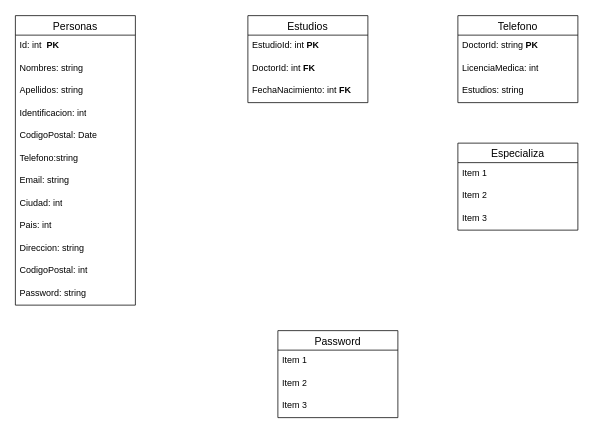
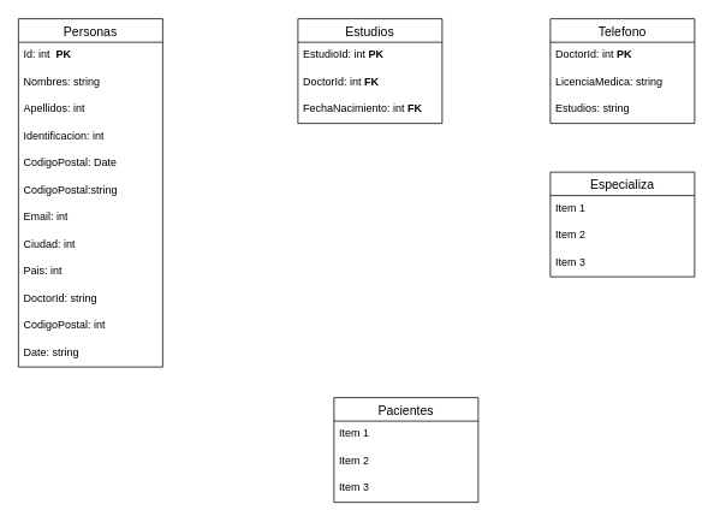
- <mxCell id="20" value="DoctorId: string &lt;b&gt;PK&lt;/b&gt;" style="text;strokeColor=none;fillColor=none;spacingLeft=4;spacingRight=4;overflow=hidden;rotatable=0;points=[[0,0.5],[1,0.5]];portConstraint=eastwest;fontSize=12;whiteSpace=wrap;html=1;" vertex="1" parent="19"><mxGeometry y="26" width="160" height="30" as="geometry" /></mxCell>
+ <mxCell id="20" value="DoctorId: int &lt;b&gt;PK&lt;/b&gt;" style="text;strokeColor=none;fillColor=none;spacingLeft=4;spacingRight=4;overflow=hidden;rotatable=0;points=[[0,0.5],[1,0.5]];portConstraint=eastwest;fontSize=12;whiteSpace=wrap;html=1;" vertex="1" parent="19"><mxGeometry y="26" width="160" height="30" as="geometry" /></mxCell>
- <mxCell id="21" value="LicenciaMedica: int" style="text;strokeColor=none;fillColor=none;spacingLeft=4;spacingRight=4;overflow=hidden;rotatable=0;points=[[0,0.5],[1,0.5]];portConstraint=eastwest;fontSize=12;whiteSpace=wrap;html=1;" vertex="1" parent="19"><mxGeometry y="56" width="160" height="30" as="geometry" /></mxCell>
+ <mxCell id="21" value="LicenciaMedica: string" style="text;strokeColor=none;fillColor=none;spacingLeft=4;spacingRight=4;overflow=hidden;rotatable=0;points=[[0,0.5],[1,0.5]];portConstraint=eastwest;fontSize=12;whiteSpace=wrap;html=1;" vertex="1" parent="19"><mxGeometry y="56" width="160" height="30" as="geometry" /></mxCell>
- <mxCell id="5" value="Apellidos: string" style="text;strokeColor=none;fillColor=none;spacingLeft=4;spacingRight=4;overflow=hidden;rotatable=0;points=[[0,0.5],[1,0.5]];portConstraint=eastwest;fontSize=12;whiteSpace=wrap;html=1;" vertex="1" parent="2"><mxGeometry y="86" width="160" height="30" as="geometry" /></mxCell>
+ <mxCell id="5" value="Apellidos: int" style="text;strokeColor=none;fillColor=none;spacingLeft=4;spacingRight=4;overflow=hidden;rotatable=0;points=[[0,0.5],[1,0.5]];portConstraint=eastwest;fontSize=12;whiteSpace=wrap;html=1;" vertex="1" parent="2"><mxGeometry y="86" width="160" height="30" as="geometry" /></mxCell>
- <mxCell id="8" value="Telefono:string" style="text;strokeColor=none;fillColor=none;spacingLeft=4;spacingRight=4;overflow=hidden;rotatable=0;points=[[0,0.5],[1,0.5]];portConstraint=eastwest;fontSize=12;whiteSpace=wrap;html=1;" vertex="1" parent="2"><mxGeometry y="176" width="160" height="30" as="geometry" /></mxCell>
+ <mxCell id="8" value="CodigoPostal:string" style="text;strokeColor=none;fillColor=none;spacingLeft=4;spacingRight=4;overflow=hidden;rotatable=0;points=[[0,0.5],[1,0.5]];portConstraint=eastwest;fontSize=12;whiteSpace=wrap;html=1;" vertex="1" parent="2"><mxGeometry y="176" width="160" height="30" as="geometry" /></mxCell>
- <mxCell id="9" value="Email: string" style="text;strokeColor=none;fillColor=none;spacingLeft=4;spacingRight=4;overflow=hidden;rotatable=0;points=[[0,0.5],[1,0.5]];portConstraint=eastwest;fontSize=12;whiteSpace=wrap;html=1;" vertex="1" parent="2"><mxGeometry y="206" width="160" height="30" as="geometry" /></mxCell>
+ <mxCell id="9" value="Email: int" style="text;strokeColor=none;fillColor=none;spacingLeft=4;spacingRight=4;overflow=hidden;rotatable=0;points=[[0,0.5],[1,0.5]];portConstraint=eastwest;fontSize=12;whiteSpace=wrap;html=1;" vertex="1" parent="2"><mxGeometry y="206" width="160" height="30" as="geometry" /></mxCell>
- <mxCell id="12" value="Direccion: string" style="text;strokeColor=none;fillColor=none;spacingLeft=4;spacingRight=4;overflow=hidden;rotatable=0;points=[[0,0.5],[1,0.5]];portConstraint=eastwest;fontSize=12;whiteSpace=wrap;html=1;" vertex="1" parent="2"><mxGeometry y="296" width="160" height="30" as="geometry" /></mxCell>
+ <mxCell id="12" value="DoctorId: string" style="text;strokeColor=none;fillColor=none;spacingLeft=4;spacingRight=4;overflow=hidden;rotatable=0;points=[[0,0.5],[1,0.5]];portConstraint=eastwest;fontSize=12;whiteSpace=wrap;html=1;" vertex="1" parent="2"><mxGeometry y="296" width="160" height="30" as="geometry" /></mxCell>
- <mxCell id="14" value="Password: string" style="text;strokeColor=none;fillColor=none;spacingLeft=4;spacingRight=4;overflow=hidden;rotatable=0;points=[[0,0.5],[1,0.5]];portConstraint=eastwest;fontSize=12;whiteSpace=wrap;html=1;" vertex="1" parent="2"><mxGeometry y="356" width="160" height="30" as="geometry" /></mxCell>
+ <mxCell id="14" value="Date: string" style="text;strokeColor=none;fillColor=none;spacingLeft=4;spacingRight=4;overflow=hidden;rotatable=0;points=[[0,0.5],[1,0.5]];portConstraint=eastwest;fontSize=12;whiteSpace=wrap;html=1;" vertex="1" parent="2"><mxGeometry y="356" width="160" height="30" as="geometry" /></mxCell>
- <mxCell id="15" value="Password" style="swimlane;fontStyle=0;childLayout=stackLayout;horizontal=1;startSize=26;horizontalStack=0;resizeParent=1;resizeParentMax=0;resizeLast=0;collapsible=1;marginBottom=0;align=center;fontSize=14;" vertex="1" parent="1"><mxGeometry x="370" y="440" width="160" height="116" as="geometry" /></mxCell>
+ <mxCell id="15" value="Pacientes" style="swimlane;fontStyle=0;childLayout=stackLayout;horizontal=1;startSize=26;horizontalStack=0;resizeParent=1;resizeParentMax=0;resizeLast=0;collapsible=1;marginBottom=0;align=center;fontSize=14;" vertex="1" parent="1"><mxGeometry x="370" y="440" width="160" height="116" as="geometry" /></mxCell>
